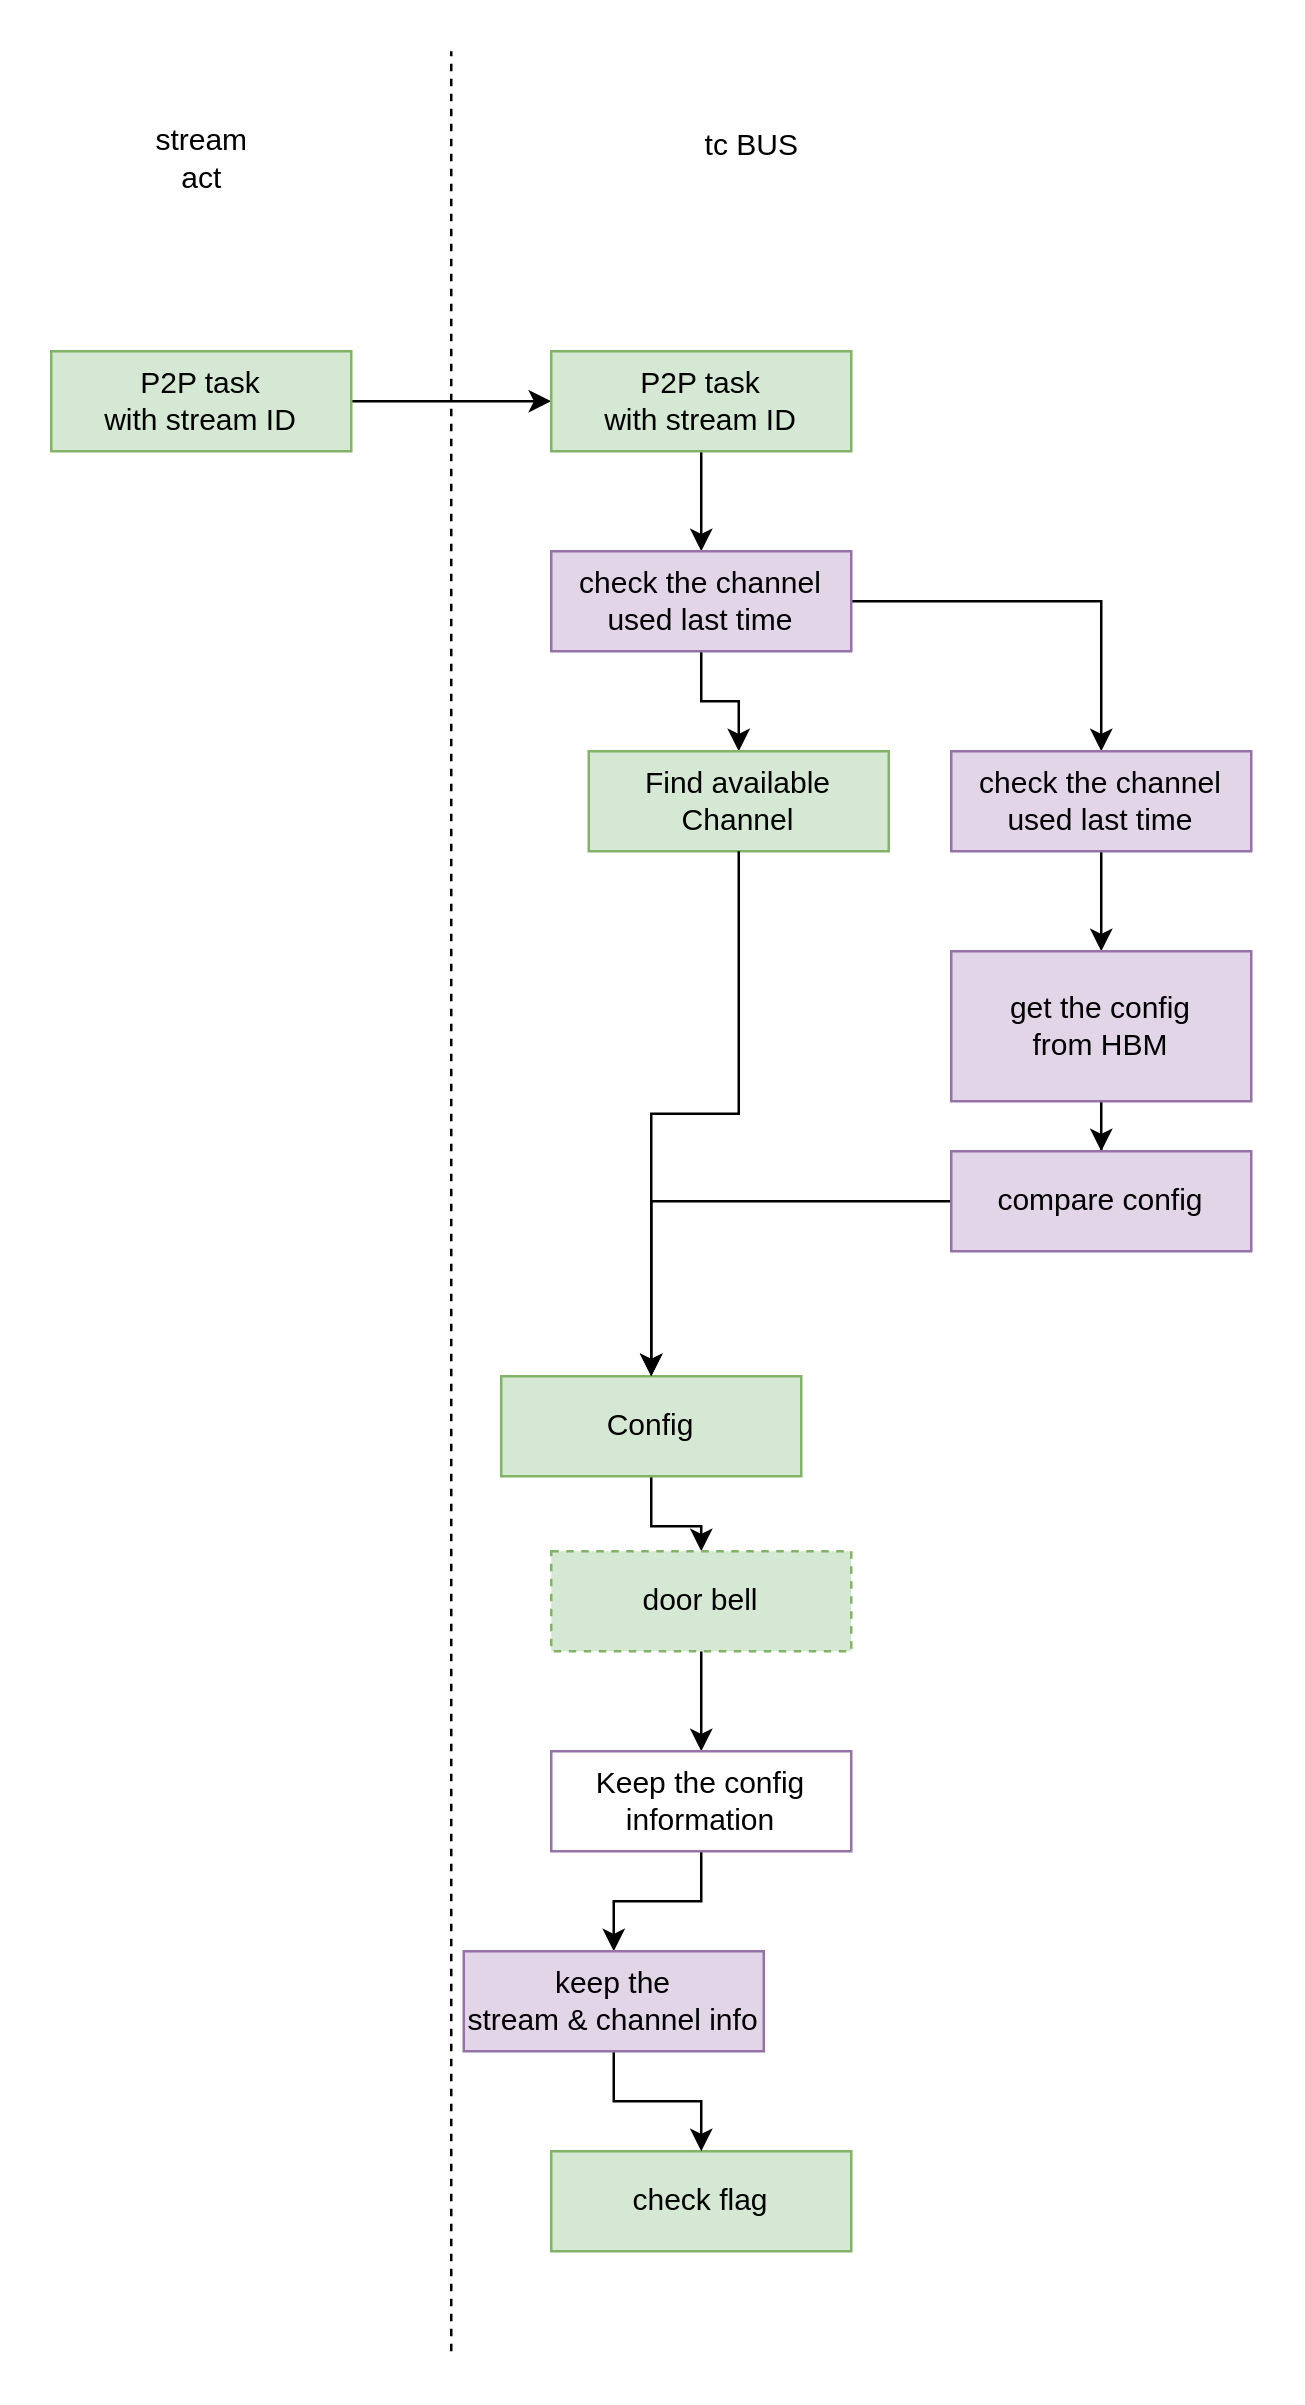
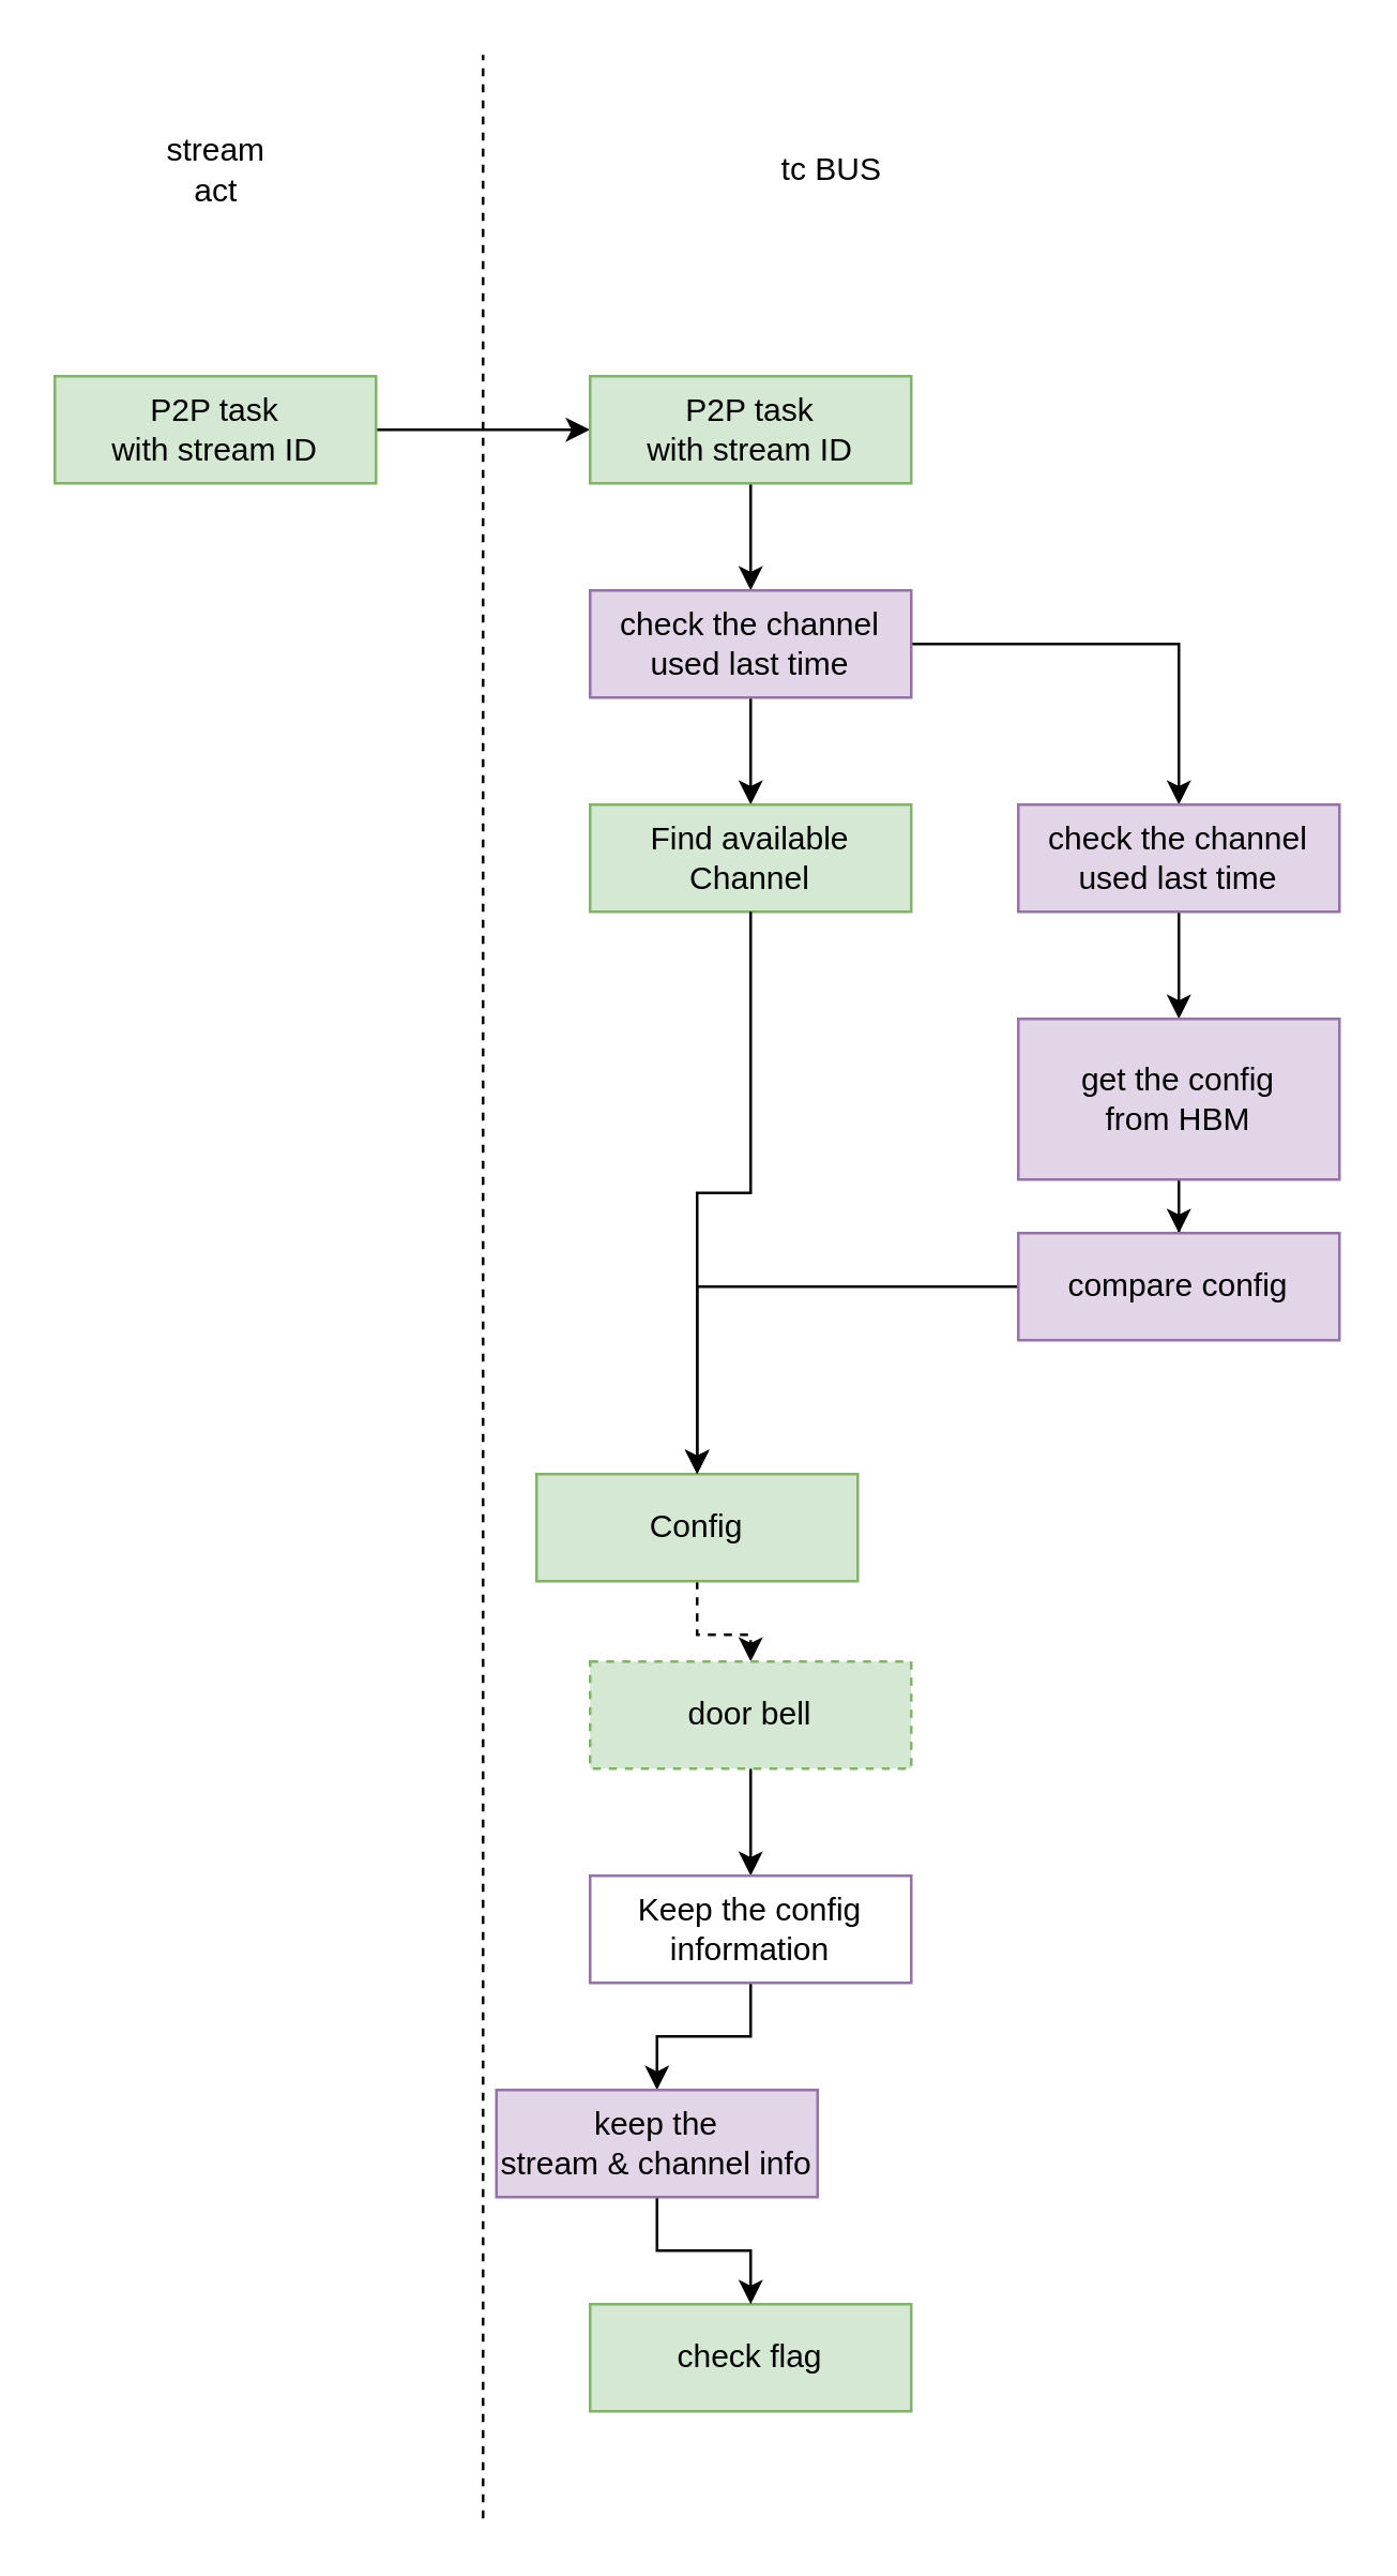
- <mxCell id="7" value="tc BUS" style="text;html=1;align=center;verticalAlign=middle;resizable=0;points=[];autosize=1;strokeColor=none;fillColor=none;" vertex="1" parent="1"><mxGeometry x="270" y="43" width="60" height="30" as="geometry" /></mxCell>
+ <mxCell id="7" value="tc BUS" style="text;html=1;align=center;verticalAlign=middle;resizable=0;points=[];autosize=1;strokeColor=none;fillColor=none;" vertex="1" parent="1"><mxGeometry x="280" y="48" width="60" height="30" as="geometry" /></mxCell>
- <mxCell id="11" value="Find available Channel" style="rounded=0;whiteSpace=wrap;html=1;fillColor=#d5e8d4;strokeColor=#82b366;" vertex="1" parent="1"><mxGeometry x="235" y="300" width="120" height="40" as="geometry" /></mxCell>
+ <mxCell id="11" value="Find available Channel" style="rounded=0;whiteSpace=wrap;html=1;fillColor=#d5e8d4;strokeColor=#82b366;" vertex="1" parent="1"><mxGeometry x="220" y="300" width="120" height="40" as="geometry" /></mxCell>
- <mxCell id="16" value="" style="edgeStyle=orthogonalEdgeStyle;rounded=0;orthogonalLoop=1;jettySize=auto;html=1;" edge="1" parent="1" source="17" target="22"><mxGeometry relative="1" as="geometry" /></mxCell>
+ <mxCell id="16" value="" style="edgeStyle=orthogonalEdgeStyle;rounded=0;orthogonalLoop=1;jettySize=auto;html=1;dashed=1;" edge="1" parent="1" source="17" target="22"><mxGeometry relative="1" as="geometry" /></mxCell>
